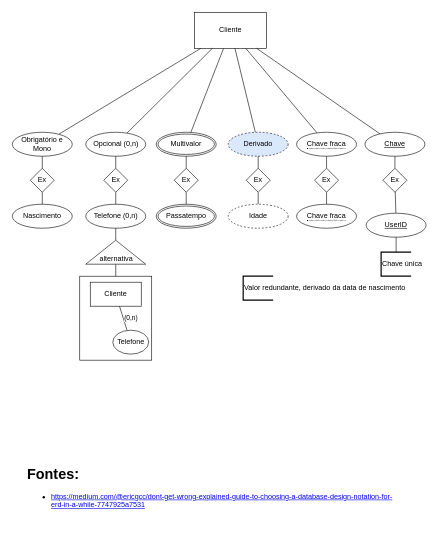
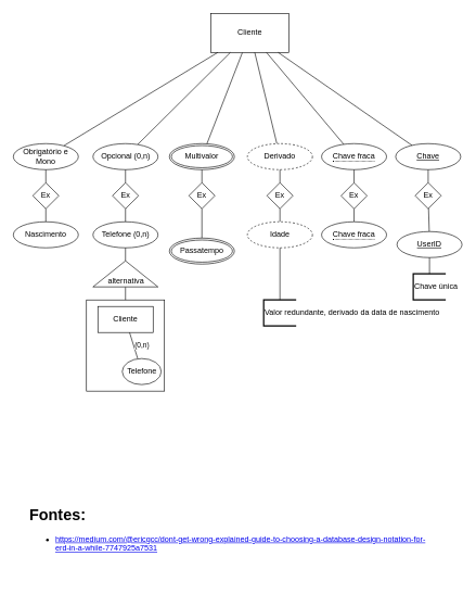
- <mxCell id="12" value="Derivado" style="ellipse;whiteSpace=wrap;html=1;align=center;dashed=1;fillColor=#dae8fc;" parent="1" vertex="1"><mxGeometry x="380" y="220" width="100" height="40" as="geometry" /></mxCell>
+ <mxCell id="12" value="Derivado" style="ellipse;whiteSpace=wrap;html=1;align=center;dashed=1;" parent="1" vertex="1"><mxGeometry x="380" y="220" width="100" height="40" as="geometry" /></mxCell>
- <mxCell id="15" value="Passatempo" style="ellipse;shape=doubleEllipse;margin=3;whiteSpace=wrap;html=1;align=center;" parent="1" vertex="1"><mxGeometry x="260" y="340" width="100" height="40" as="geometry" /></mxCell>
+ <mxCell id="15" value="Passatempo" style="ellipse;shape=doubleEllipse;margin=3;whiteSpace=wrap;html=1;align=center;" parent="1" vertex="1"><mxGeometry x="260" y="365" width="100" height="40" as="geometry" /></mxCell>
+ <mxCell id="30" style="edgeStyle=none;rounded=0;orthogonalLoop=1;jettySize=auto;html=1;endArrow=none;endFill=0;" parent="1" source="31" target="29" edge="1"><mxGeometry relative="1" as="geometry" /></mxCell>
